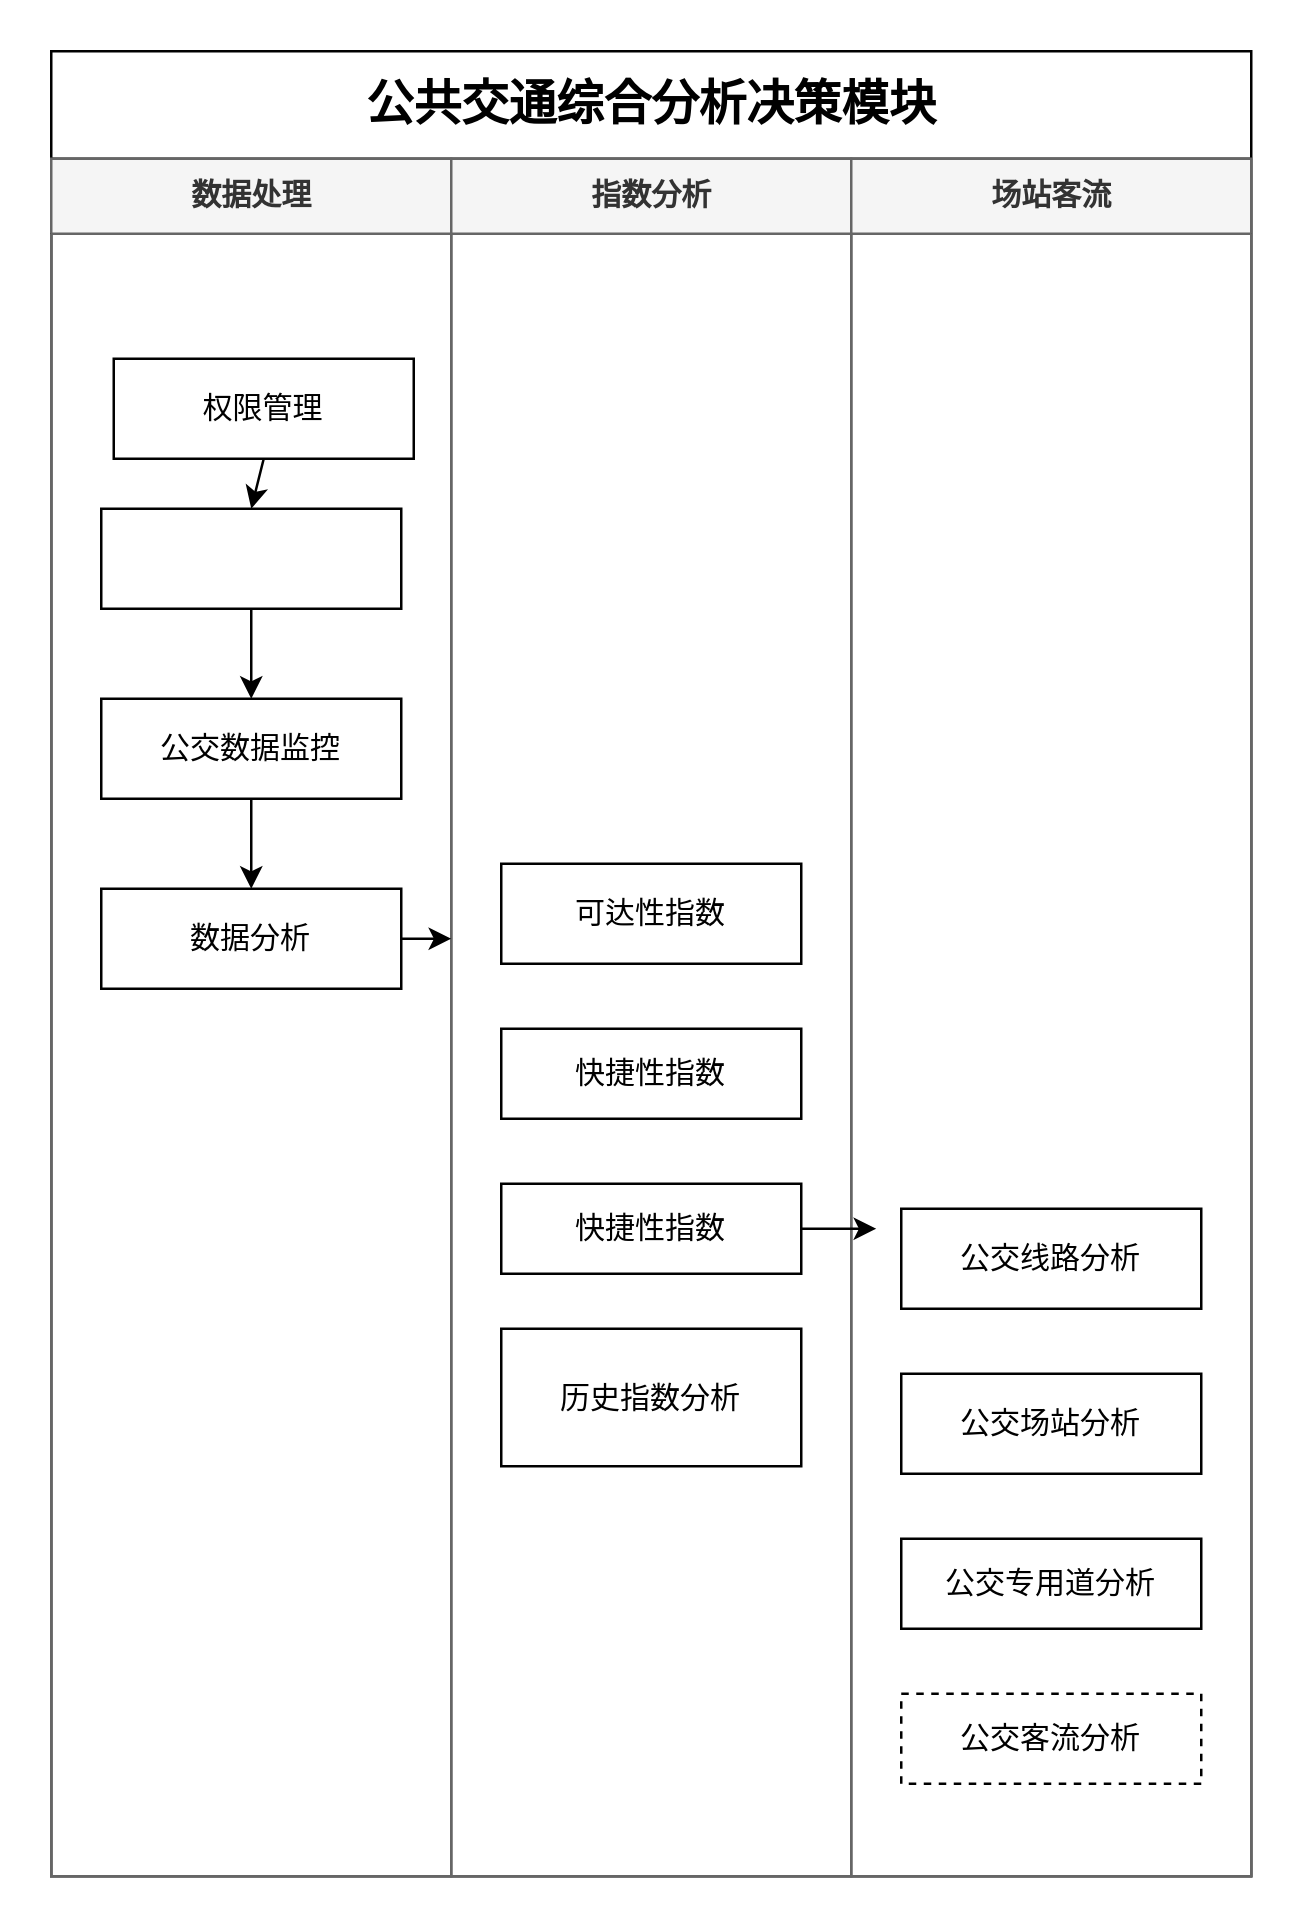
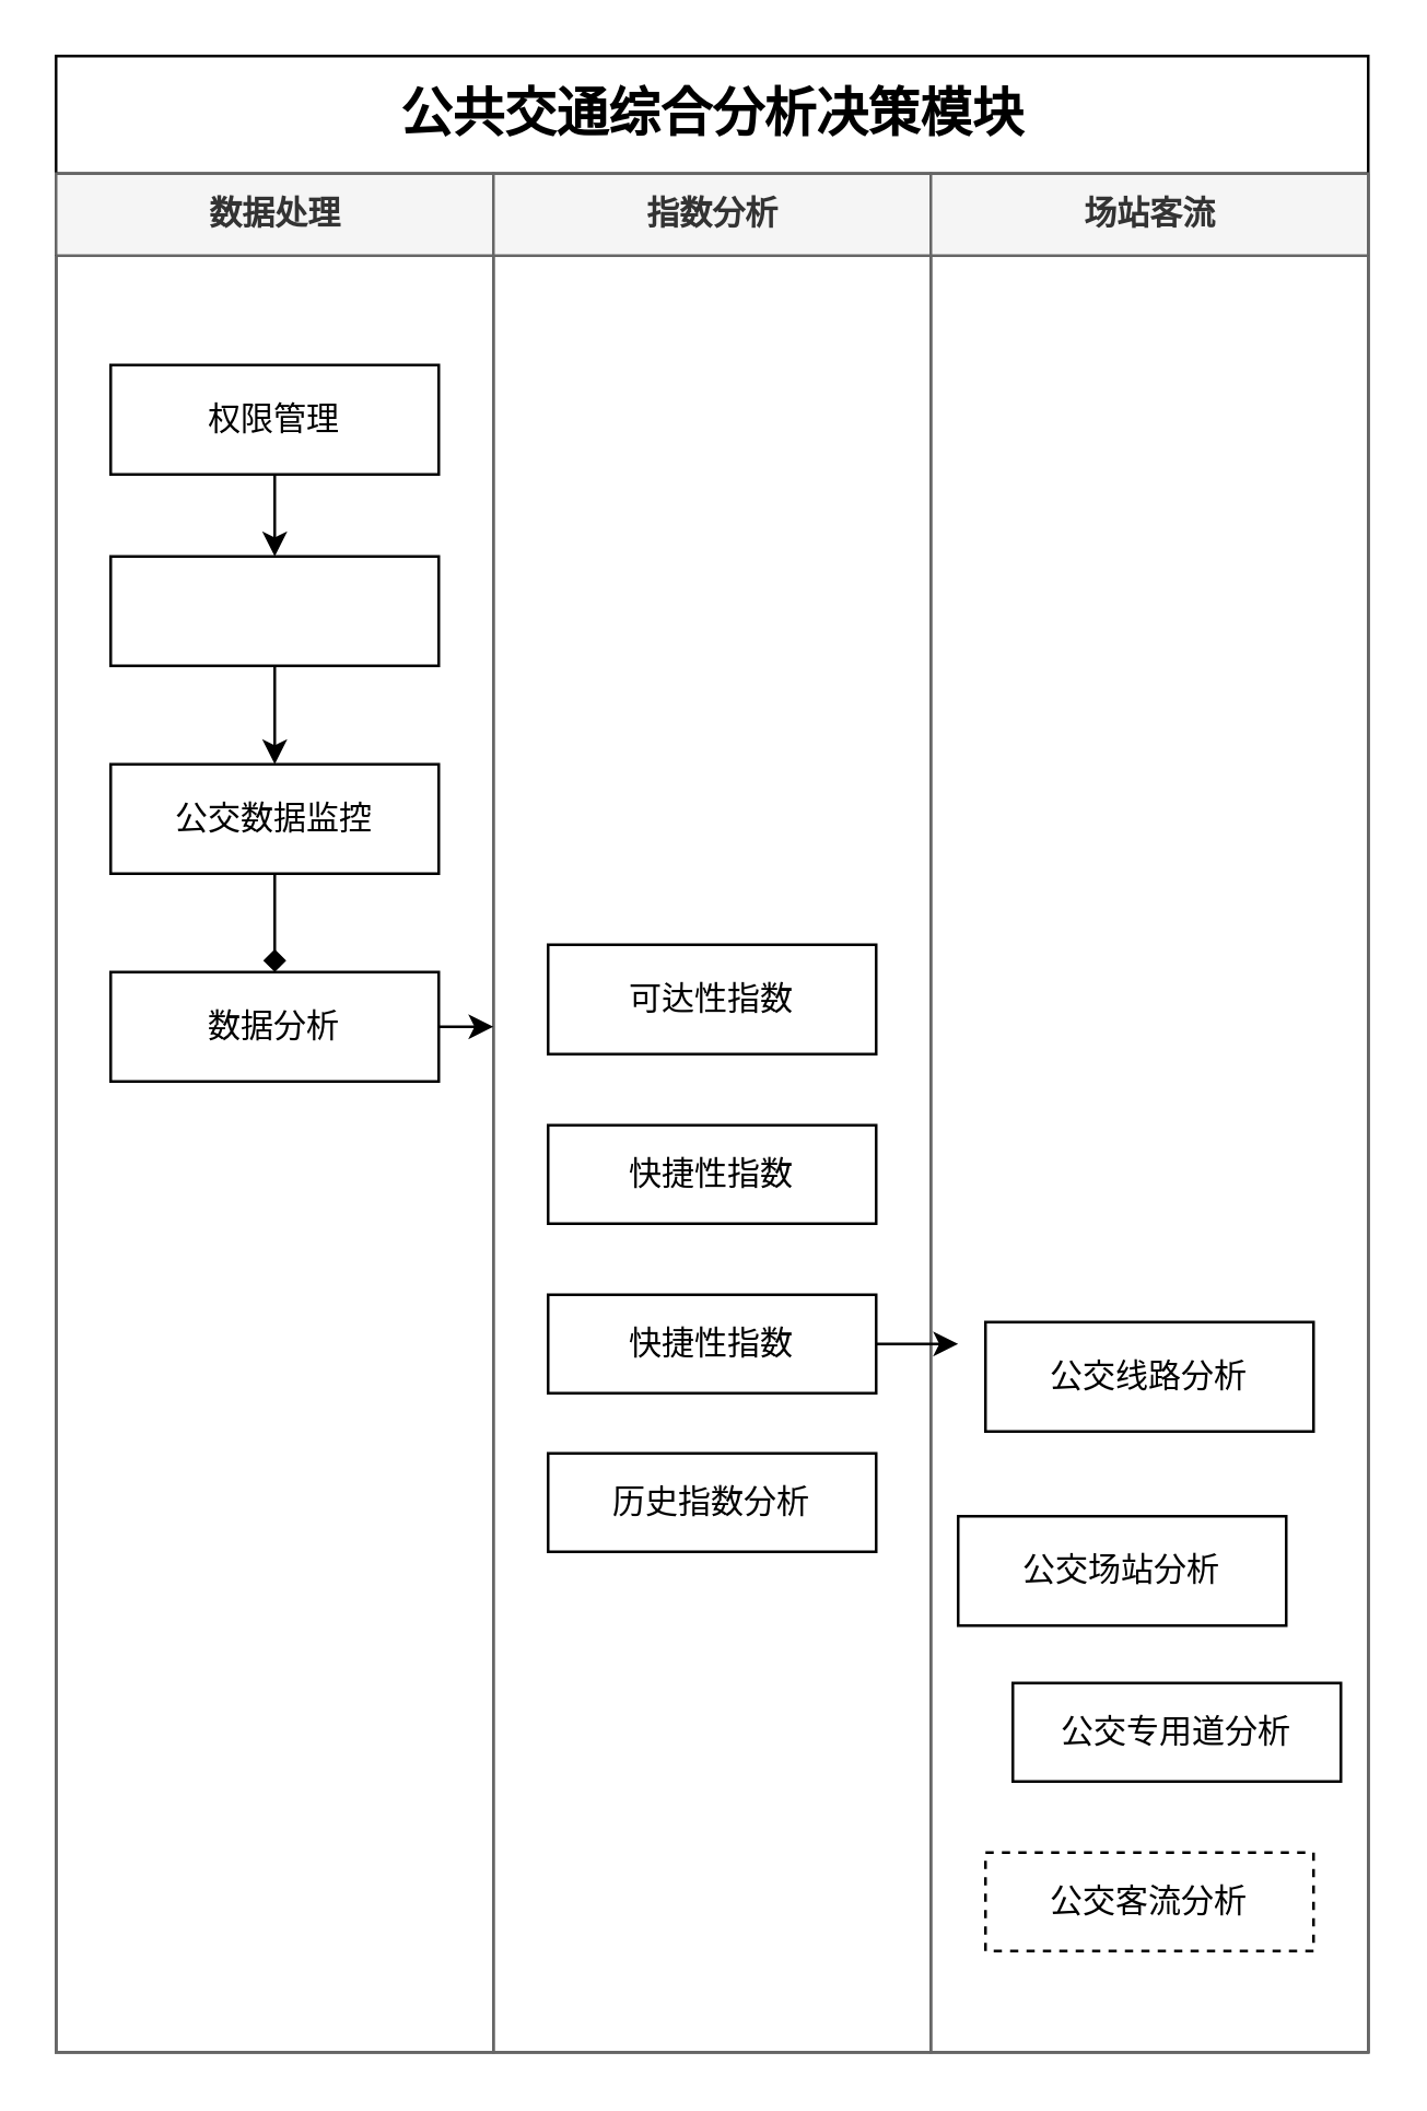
- <mxCell id="4" value="权限管理" style="rounded=0;whiteSpace=wrap;html=1;" parent="3" vertex="1"><mxGeometry x="25" y="80" width="120" height="40" as="geometry" /></mxCell>
+ <mxCell id="4" value="权限管理" style="rounded=0;whiteSpace=wrap;html=1;" parent="3" vertex="1"><mxGeometry x="20" y="70" width="120" height="40" as="geometry" /></mxCell>
- <mxCell id="8" style="edgeStyle=orthogonalEdgeStyle;rounded=0;orthogonalLoop=1;jettySize=auto;html=1;exitX=0.5;exitY=1;exitDx=0;exitDy=0;" parent="3" source="9" target="10" edge="1"><mxGeometry relative="1" as="geometry" /></mxCell>
+ <mxCell id="8" style="edgeStyle=orthogonalEdgeStyle;rounded=0;orthogonalLoop=1;jettySize=auto;html=1;exitX=0.5;exitY=1;exitDx=0;exitDy=0;endArrow=diamond;" parent="3" source="9" target="10" edge="1"><mxGeometry relative="1" as="geometry" /></mxCell>
- <mxCell id="15" value="历史指数分析" style="rounded=0;whiteSpace=wrap;html=1;" parent="11" vertex="1"><mxGeometry x="20" y="468" width="120" height="55" as="geometry" /></mxCell>
+ <mxCell id="15" value="历史指数分析" style="rounded=0;whiteSpace=wrap;html=1;" parent="11" vertex="1"><mxGeometry x="20" y="468" width="120" height="36" as="geometry" /></mxCell>
- <mxCell id="19" value="公交场站分析" style="rounded=0;whiteSpace=wrap;html=1;" parent="17" vertex="1"><mxGeometry x="20" y="486" width="120" height="40" as="geometry" /></mxCell>
+ <mxCell id="19" value="公交场站分析" style="rounded=0;whiteSpace=wrap;html=1;" parent="17" vertex="1"><mxGeometry x="10" y="491" width="120" height="40" as="geometry" /></mxCell>
- <mxCell id="20" value="公交专用道分析" style="rounded=0;whiteSpace=wrap;html=1;" parent="17" vertex="1"><mxGeometry x="20" y="552" width="120" height="36" as="geometry" /></mxCell>
+ <mxCell id="20" value="公交专用道分析" style="rounded=0;whiteSpace=wrap;html=1;" parent="17" vertex="1"><mxGeometry x="30" y="552" width="120" height="36" as="geometry" /></mxCell>
